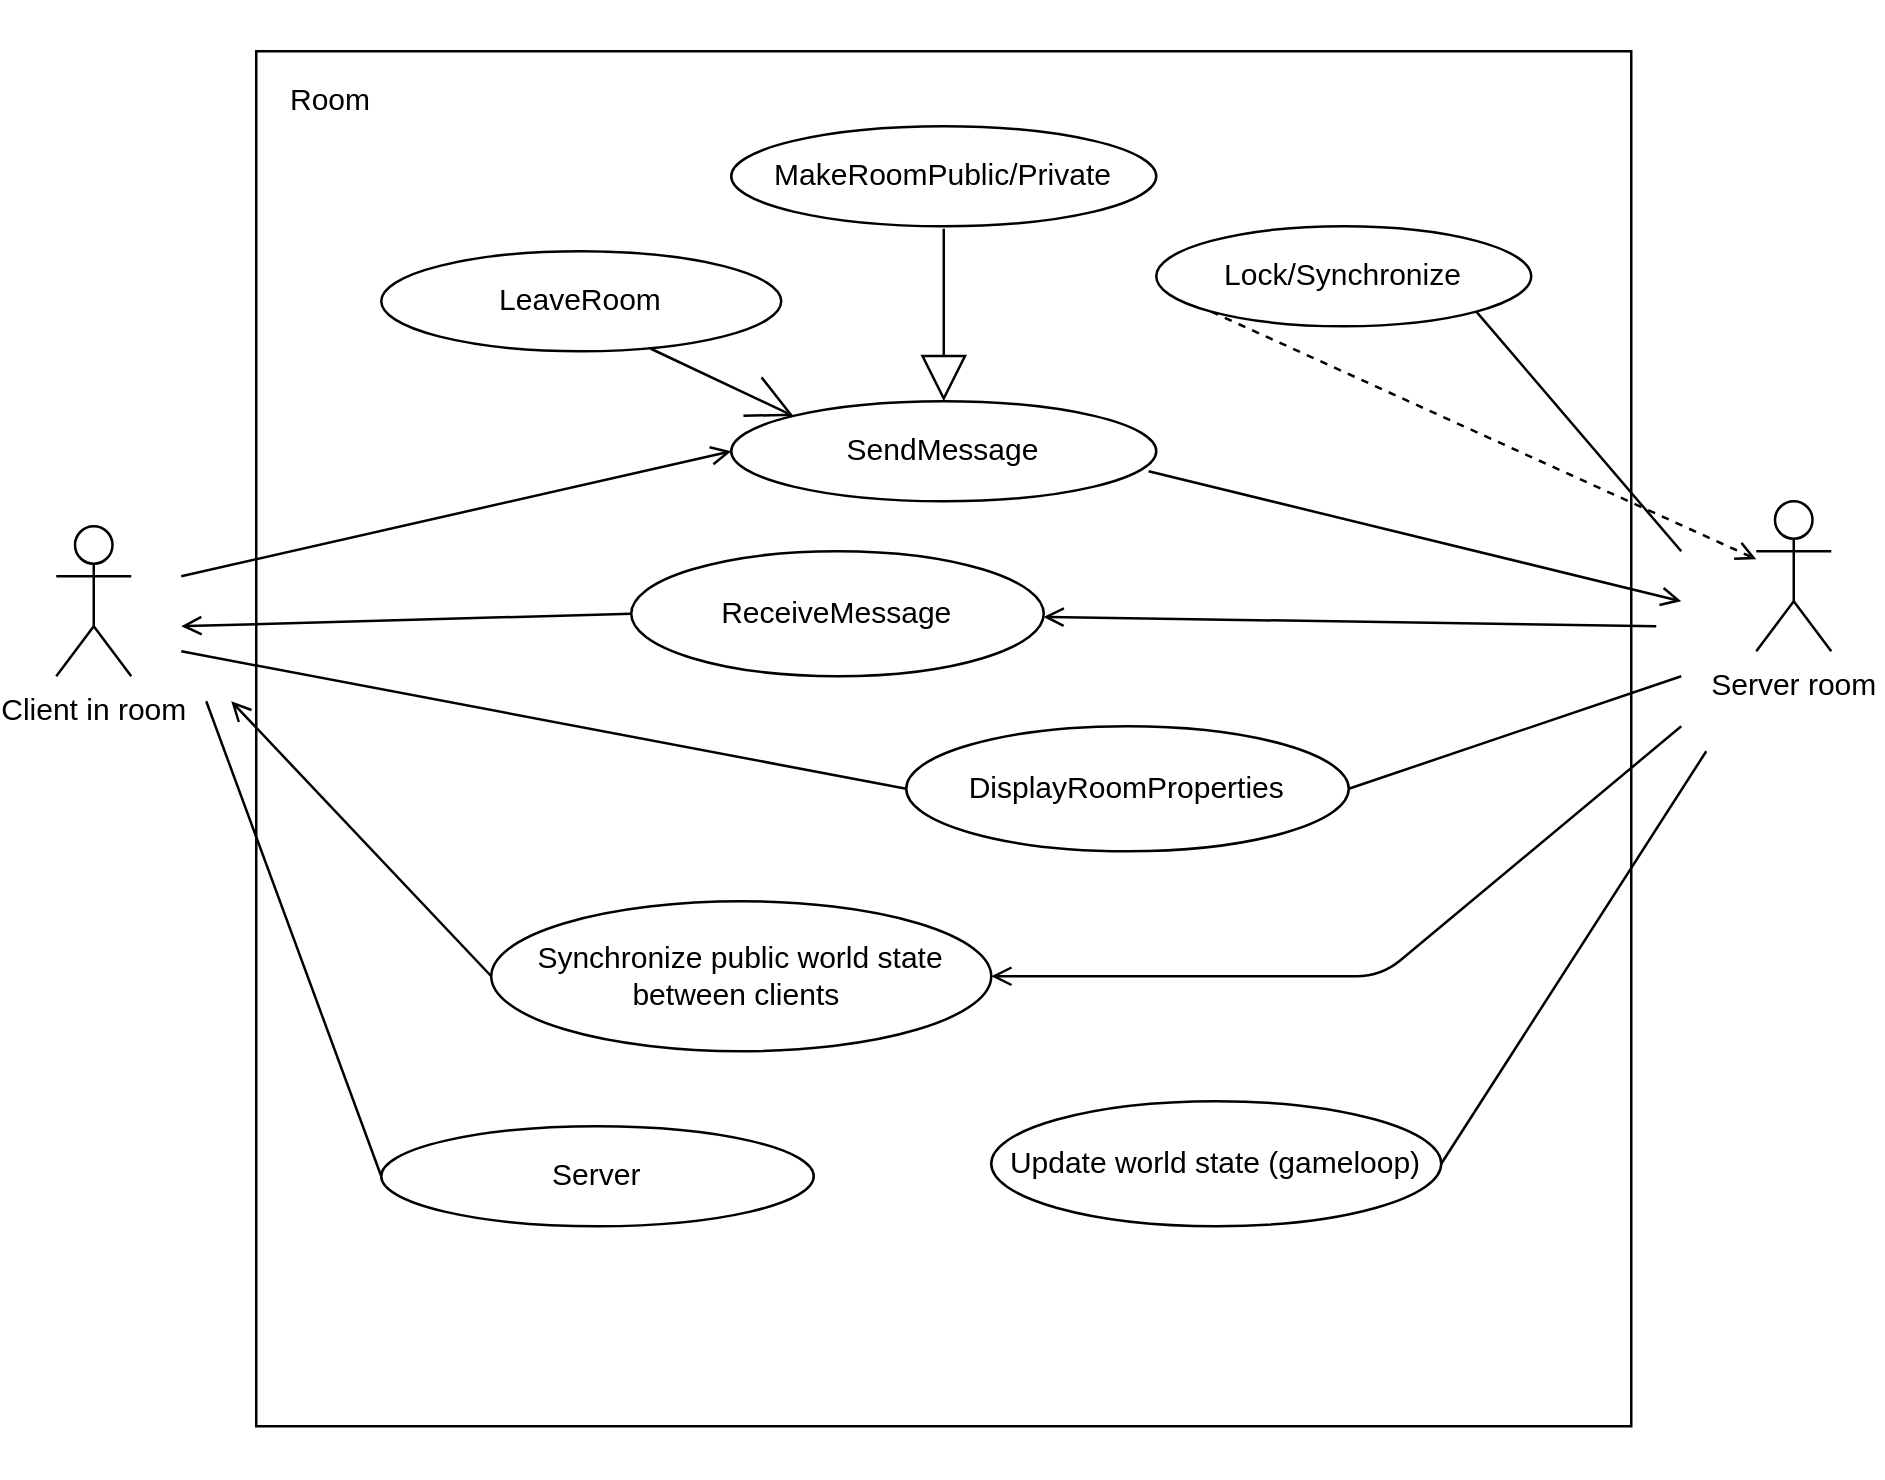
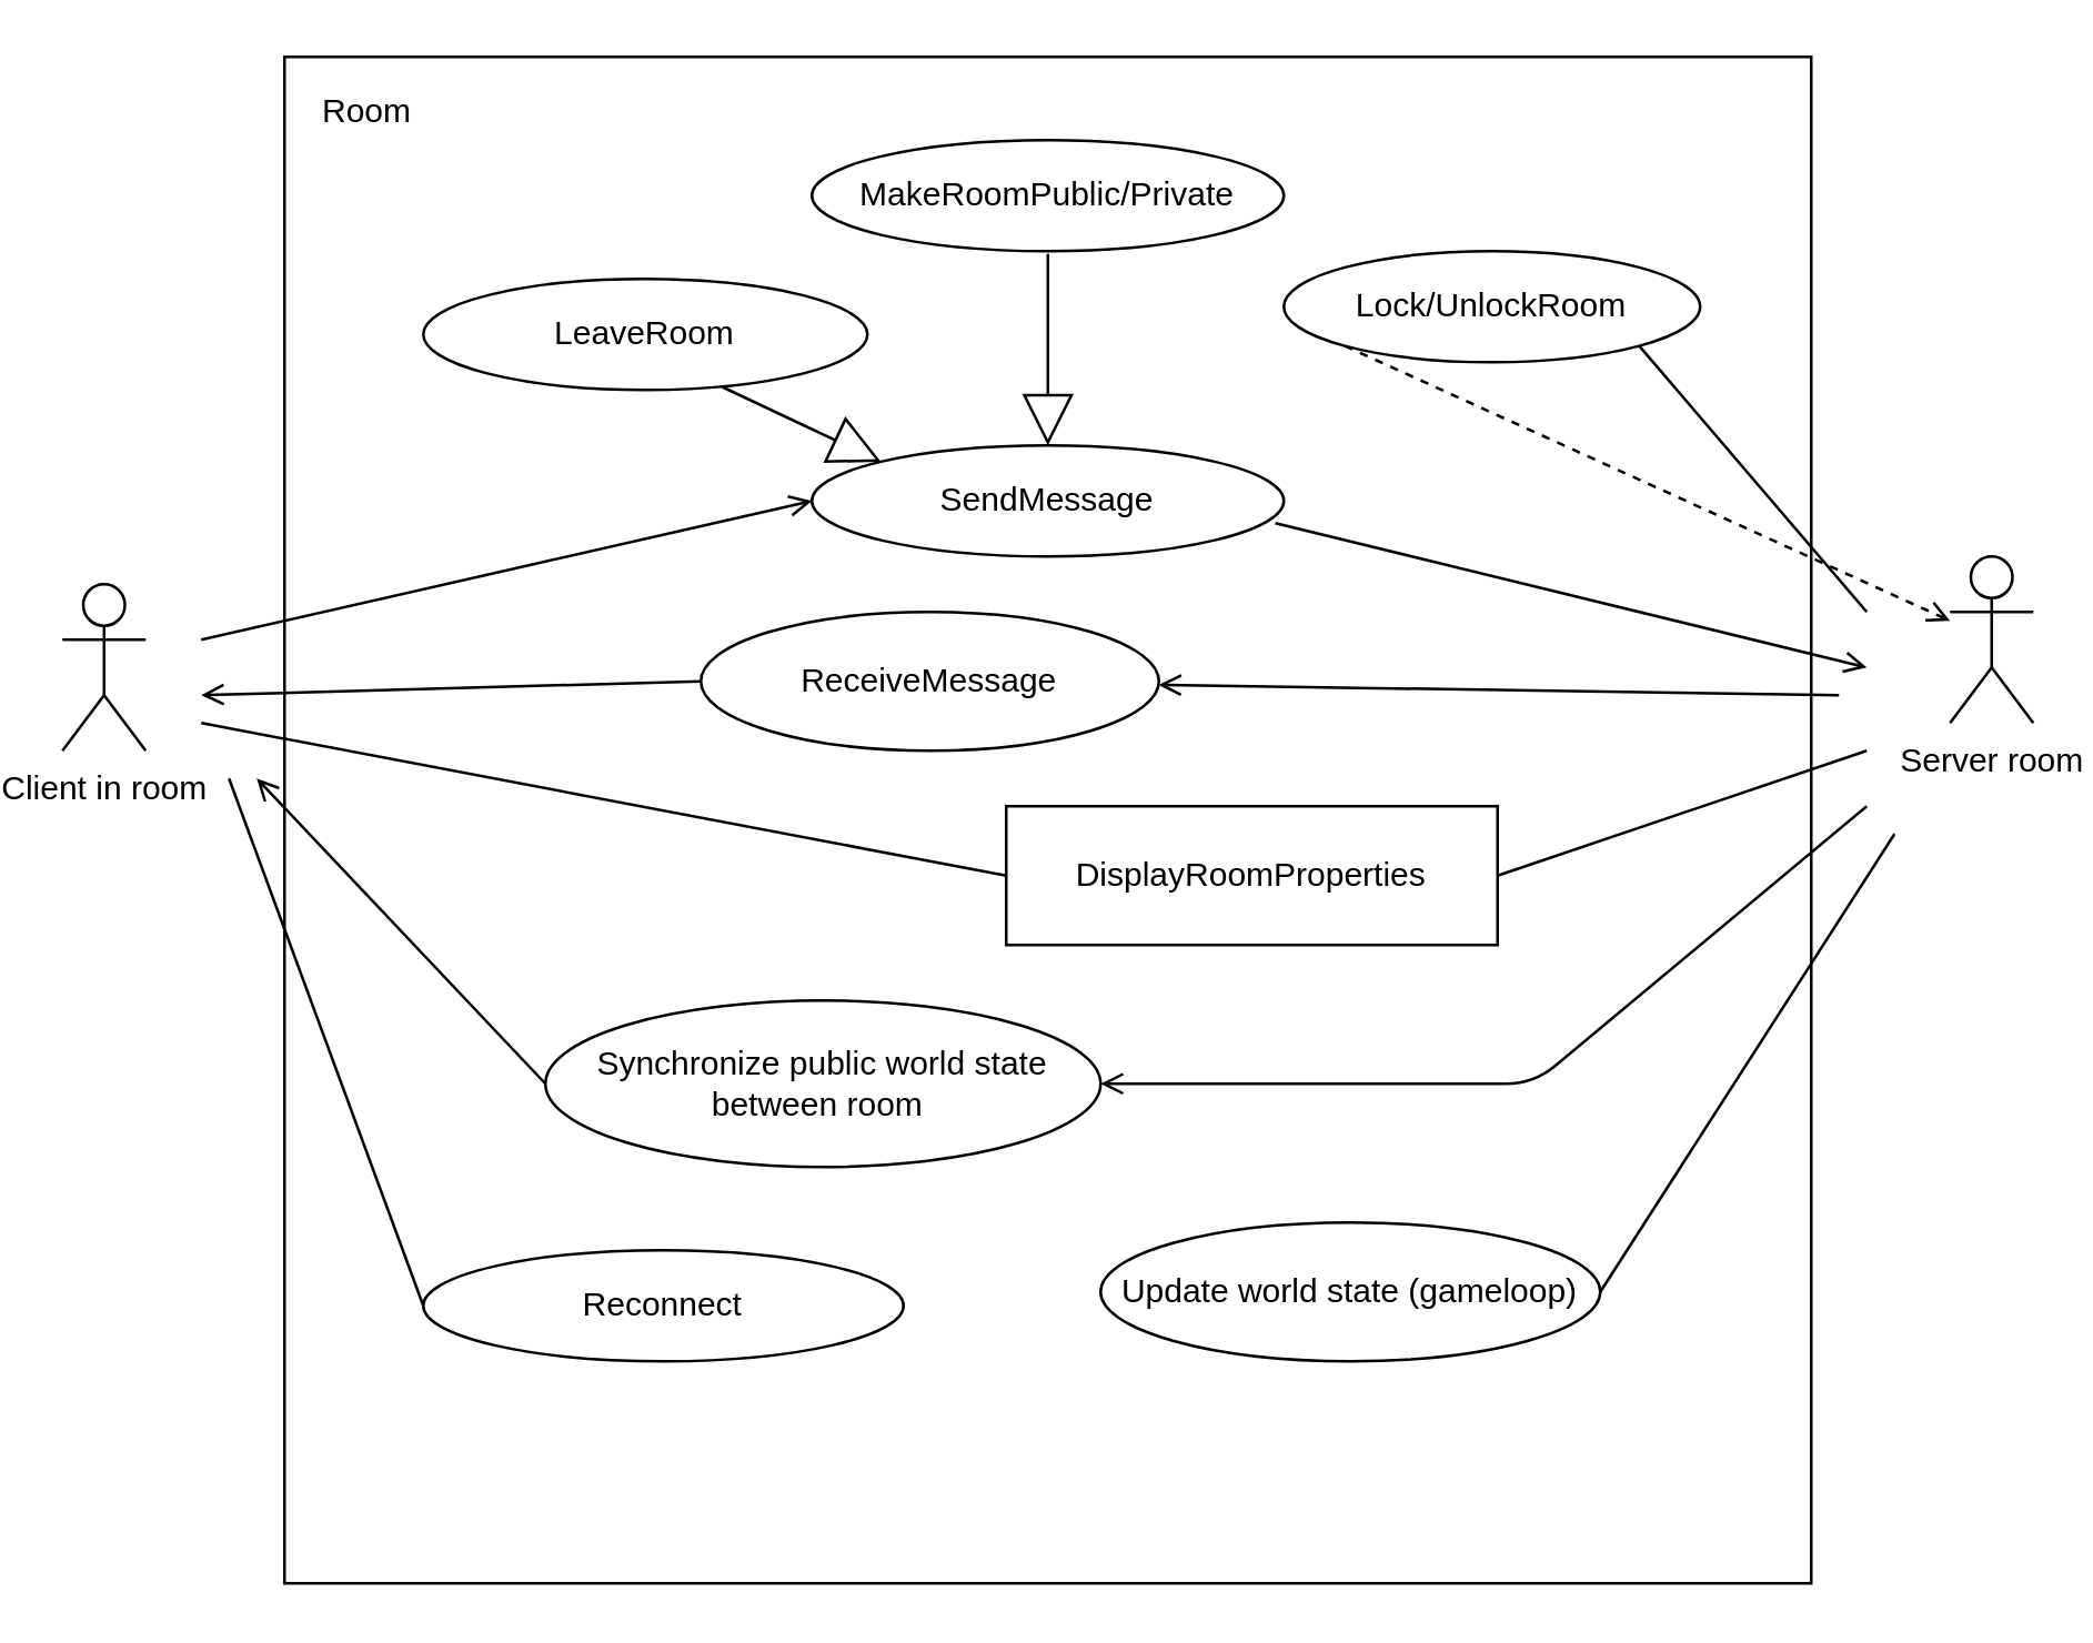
- <mxCell id="24" value="Lock/Synchronize" style="ellipse;whiteSpace=wrap;html=1;" vertex="1" parent="1"><mxGeometry x="460" y="90" width="150" height="40" as="geometry" /></mxCell>
+ <mxCell id="24" value="Lock/UnlockRoom" style="ellipse;whiteSpace=wrap;html=1;" vertex="1" parent="1"><mxGeometry x="460" y="90" width="150" height="40" as="geometry" /></mxCell>
- <mxCell id="28" value="" style="endArrow=open;endSize=16;endFill=0;html=1;exitX=0.674;exitY=0.975;exitDx=0;exitDy=0;exitPerimeter=0;entryX=0;entryY=0;entryDx=0;entryDy=0;" edge="1" parent="1" source="6" target="7"><mxGeometry width="160" relative="1" as="geometry"><mxPoint x="190" y="120" as="sourcePoint" /><mxPoint x="350" y="120" as="targetPoint" /></mxGeometry></mxCell>
+ <mxCell id="28" value="" style="endArrow=block;endSize=16;endFill=0;html=1;exitX=0.674;exitY=0.975;exitDx=0;exitDy=0;exitPerimeter=0;entryX=0;entryY=0;entryDx=0;entryDy=0;" edge="1" parent="1" source="6" target="7"><mxGeometry width="160" relative="1" as="geometry"><mxPoint x="190" y="120" as="sourcePoint" /><mxPoint x="350" y="120" as="targetPoint" /></mxGeometry></mxCell>
- <mxCell id="9" value="DisplayRoomProperties" style="ellipse;whiteSpace=wrap;html=1;" vertex="1" parent="1"><mxGeometry x="360" y="290" width="177" height="50" as="geometry" /></mxCell>
+ <mxCell id="9" value="DisplayRoomProperties" style="whiteSpace=wrap;html=1;rounded=0;" vertex="1" parent="1"><mxGeometry x="360" y="290" width="177" height="50" as="geometry" /></mxCell>
- <mxCell id="18" value="Synchronize public world state between clients&amp;nbsp;" style="ellipse;whiteSpace=wrap;html=1;" vertex="1" parent="1"><mxGeometry x="194" y="360" width="200" height="60" as="geometry" /></mxCell>
+ <mxCell id="18" value="Synchronize public world state between room&amp;nbsp;" style="ellipse;whiteSpace=wrap;html=1;" vertex="1" parent="1"><mxGeometry x="194" y="360" width="200" height="60" as="geometry" /></mxCell>
- <mxCell id="10" value="Server" style="ellipse;whiteSpace=wrap;html=1;" vertex="1" parent="1"><mxGeometry x="150" y="450" width="173" height="40" as="geometry" /></mxCell>
+ <mxCell id="10" value="Reconnect" style="ellipse;whiteSpace=wrap;html=1;" vertex="1" parent="1"><mxGeometry x="150" y="450" width="173" height="40" as="geometry" /></mxCell>
